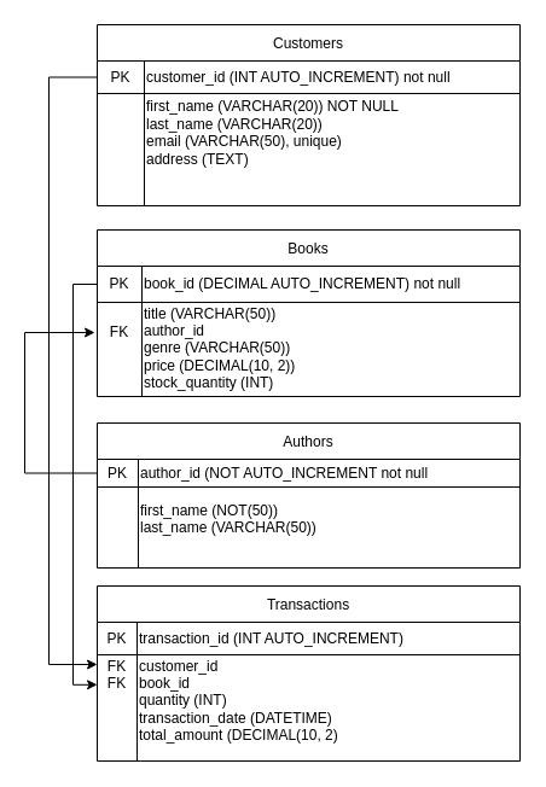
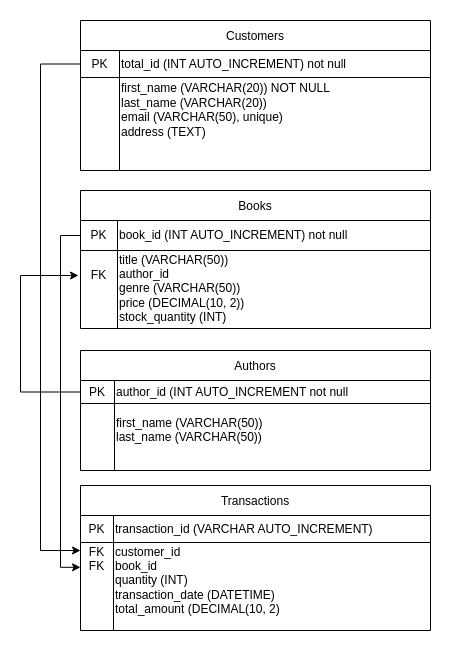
- <mxCell id="5" value="customer_id (INT AUTO_INCREMENT) not null" style="shape=partialRectangle;html=1;whiteSpace=wrap;connectable=0;strokeColor=inherit;overflow=hidden;fillColor=none;top=0;left=0;bottom=0;right=0;pointerEvents=1;align=left;" vertex="1" parent="3"><mxGeometry x="39" width="311" height="27" as="geometry"><mxRectangle width="311" height="27" as="alternateBounds" /></mxGeometry></mxCell>
+ <mxCell id="5" value="total_id (INT AUTO_INCREMENT) not null" style="shape=partialRectangle;html=1;whiteSpace=wrap;connectable=0;strokeColor=inherit;overflow=hidden;fillColor=none;top=0;left=0;bottom=0;right=0;pointerEvents=1;align=left;" vertex="1" parent="3"><mxGeometry x="39" width="311" height="27" as="geometry"><mxRectangle width="311" height="27" as="alternateBounds" /></mxGeometry></mxCell>
- <mxCell id="12" value="book_id (DECIMAL AUTO_INCREMENT)&amp;nbsp;&lt;span style=&quot;background-color: initial;&quot;&gt;not null&lt;/span&gt;" style="shape=partialRectangle;html=1;whiteSpace=wrap;connectable=0;strokeColor=inherit;overflow=hidden;fillColor=none;top=0;left=0;bottom=0;right=0;pointerEvents=1;align=left;" vertex="1" parent="10"><mxGeometry x="37" width="313" height="30" as="geometry"><mxRectangle width="313" height="30" as="alternateBounds" /></mxGeometry></mxCell>
+ <mxCell id="12" value="book_id (INT AUTO_INCREMENT)&amp;nbsp;&lt;span style=&quot;background-color: initial;&quot;&gt;not null&lt;/span&gt;" style="shape=partialRectangle;html=1;whiteSpace=wrap;connectable=0;strokeColor=inherit;overflow=hidden;fillColor=none;top=0;left=0;bottom=0;right=0;pointerEvents=1;align=left;" vertex="1" parent="10"><mxGeometry x="37" width="313" height="30" as="geometry"><mxRectangle width="313" height="30" as="alternateBounds" /></mxGeometry></mxCell>
- <mxCell id="19" value="author_id (NOT AUTO_INCREMENT not null" style="shape=partialRectangle;html=1;whiteSpace=wrap;connectable=0;strokeColor=inherit;overflow=hidden;fillColor=none;top=0;left=0;bottom=0;right=0;pointerEvents=1;align=left;" vertex="1" parent="17"><mxGeometry x="34" width="316" height="23" as="geometry"><mxRectangle width="316" height="23" as="alternateBounds" /></mxGeometry></mxCell>
+ <mxCell id="19" value="author_id (INT AUTO_INCREMENT not null" style="shape=partialRectangle;html=1;whiteSpace=wrap;connectable=0;strokeColor=inherit;overflow=hidden;fillColor=none;top=0;left=0;bottom=0;right=0;pointerEvents=1;align=left;" vertex="1" parent="17"><mxGeometry x="34" width="316" height="23" as="geometry"><mxRectangle width="316" height="23" as="alternateBounds" /></mxGeometry></mxCell>
- <mxCell id="22" value="first_name (NOT(50))&lt;div&gt;last_name (VARCHAR(50))&lt;/div&gt;&lt;div&gt;&lt;br&gt;&lt;/div&gt;" style="shape=partialRectangle;html=1;whiteSpace=wrap;connectable=0;strokeColor=inherit;overflow=hidden;fillColor=none;top=0;left=0;bottom=0;right=0;pointerEvents=1;align=left;" vertex="1" parent="20"><mxGeometry x="34" width="316" height="67" as="geometry"><mxRectangle width="316" height="67" as="alternateBounds" /></mxGeometry></mxCell>
+ <mxCell id="22" value="first_name (VARCHAR(50))&lt;div&gt;last_name (VARCHAR(50))&lt;/div&gt;&lt;div&gt;&lt;br&gt;&lt;/div&gt;" style="shape=partialRectangle;html=1;whiteSpace=wrap;connectable=0;strokeColor=inherit;overflow=hidden;fillColor=none;top=0;left=0;bottom=0;right=0;pointerEvents=1;align=left;" vertex="1" parent="20"><mxGeometry x="34" width="316" height="67" as="geometry"><mxRectangle width="316" height="67" as="alternateBounds" /></mxGeometry></mxCell>
- <mxCell id="26" value="transaction_id (INT AUTO_INCREMENT)" style="shape=partialRectangle;html=1;whiteSpace=wrap;connectable=0;strokeColor=inherit;overflow=hidden;fillColor=none;top=0;left=0;bottom=0;right=0;pointerEvents=1;align=left;" vertex="1" parent="24"><mxGeometry x="33" width="317" height="27" as="geometry"><mxRectangle width="317" height="27" as="alternateBounds" /></mxGeometry></mxCell>
+ <mxCell id="26" value="transaction_id (VARCHAR AUTO_INCREMENT)" style="shape=partialRectangle;html=1;whiteSpace=wrap;connectable=0;strokeColor=inherit;overflow=hidden;fillColor=none;top=0;left=0;bottom=0;right=0;pointerEvents=1;align=left;" vertex="1" parent="24"><mxGeometry x="33" width="317" height="27" as="geometry"><mxRectangle width="317" height="27" as="alternateBounds" /></mxGeometry></mxCell>
